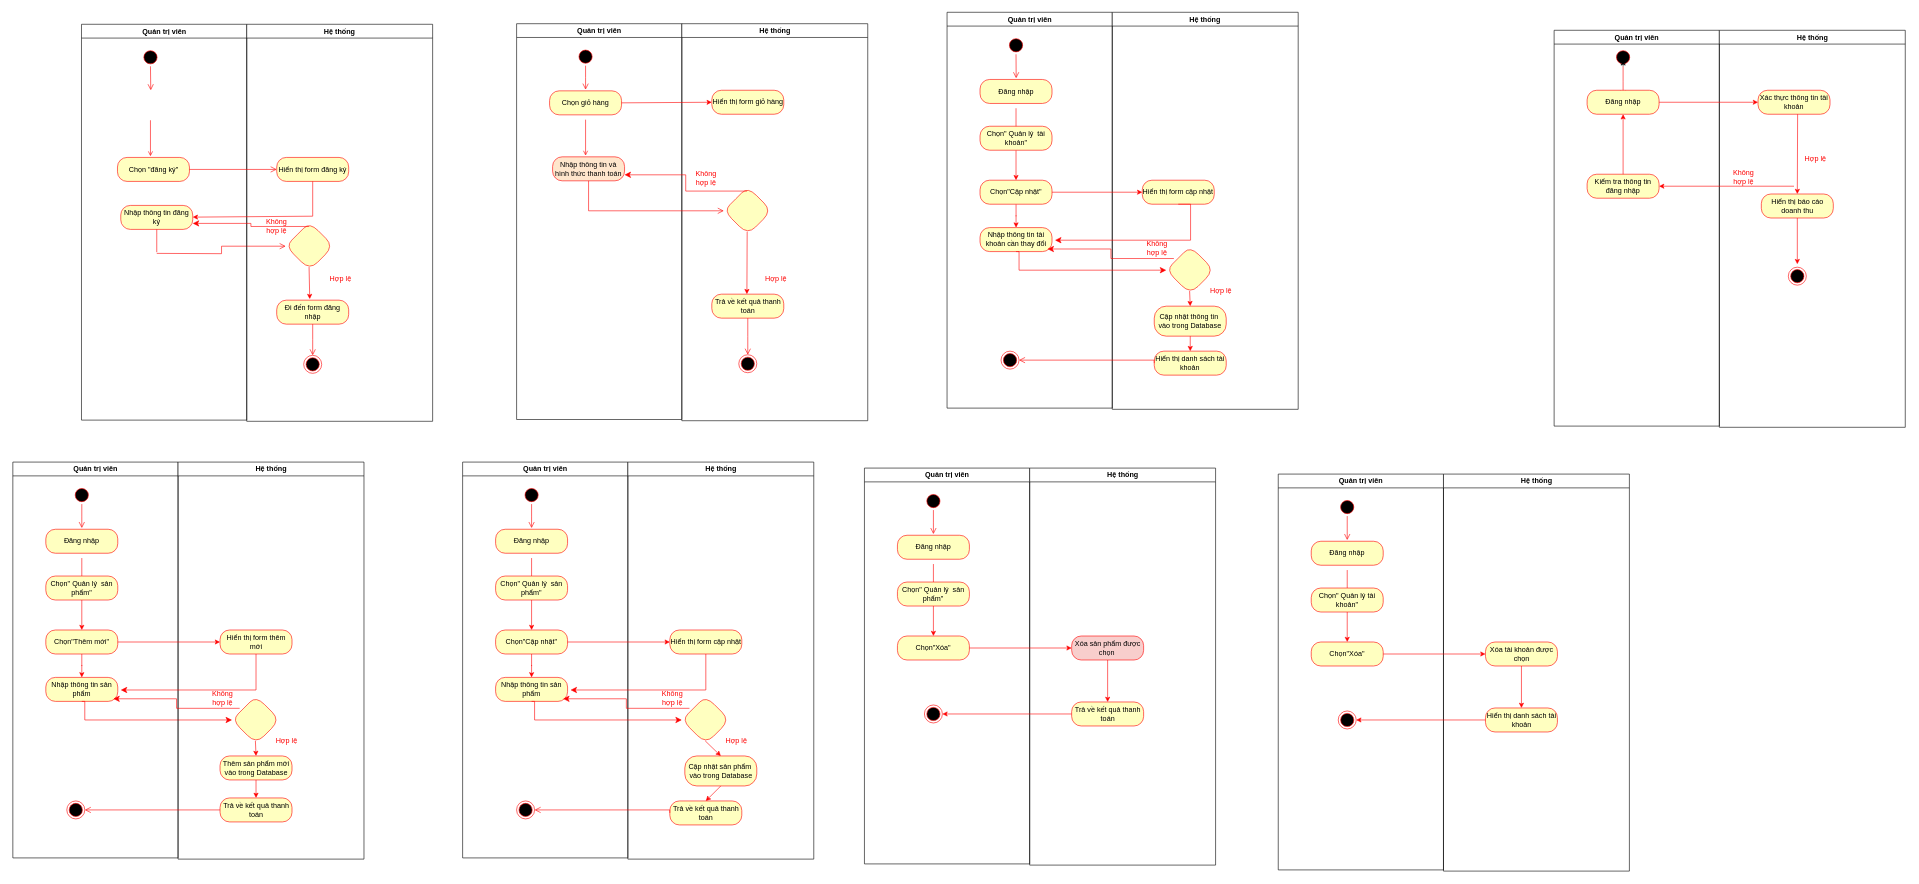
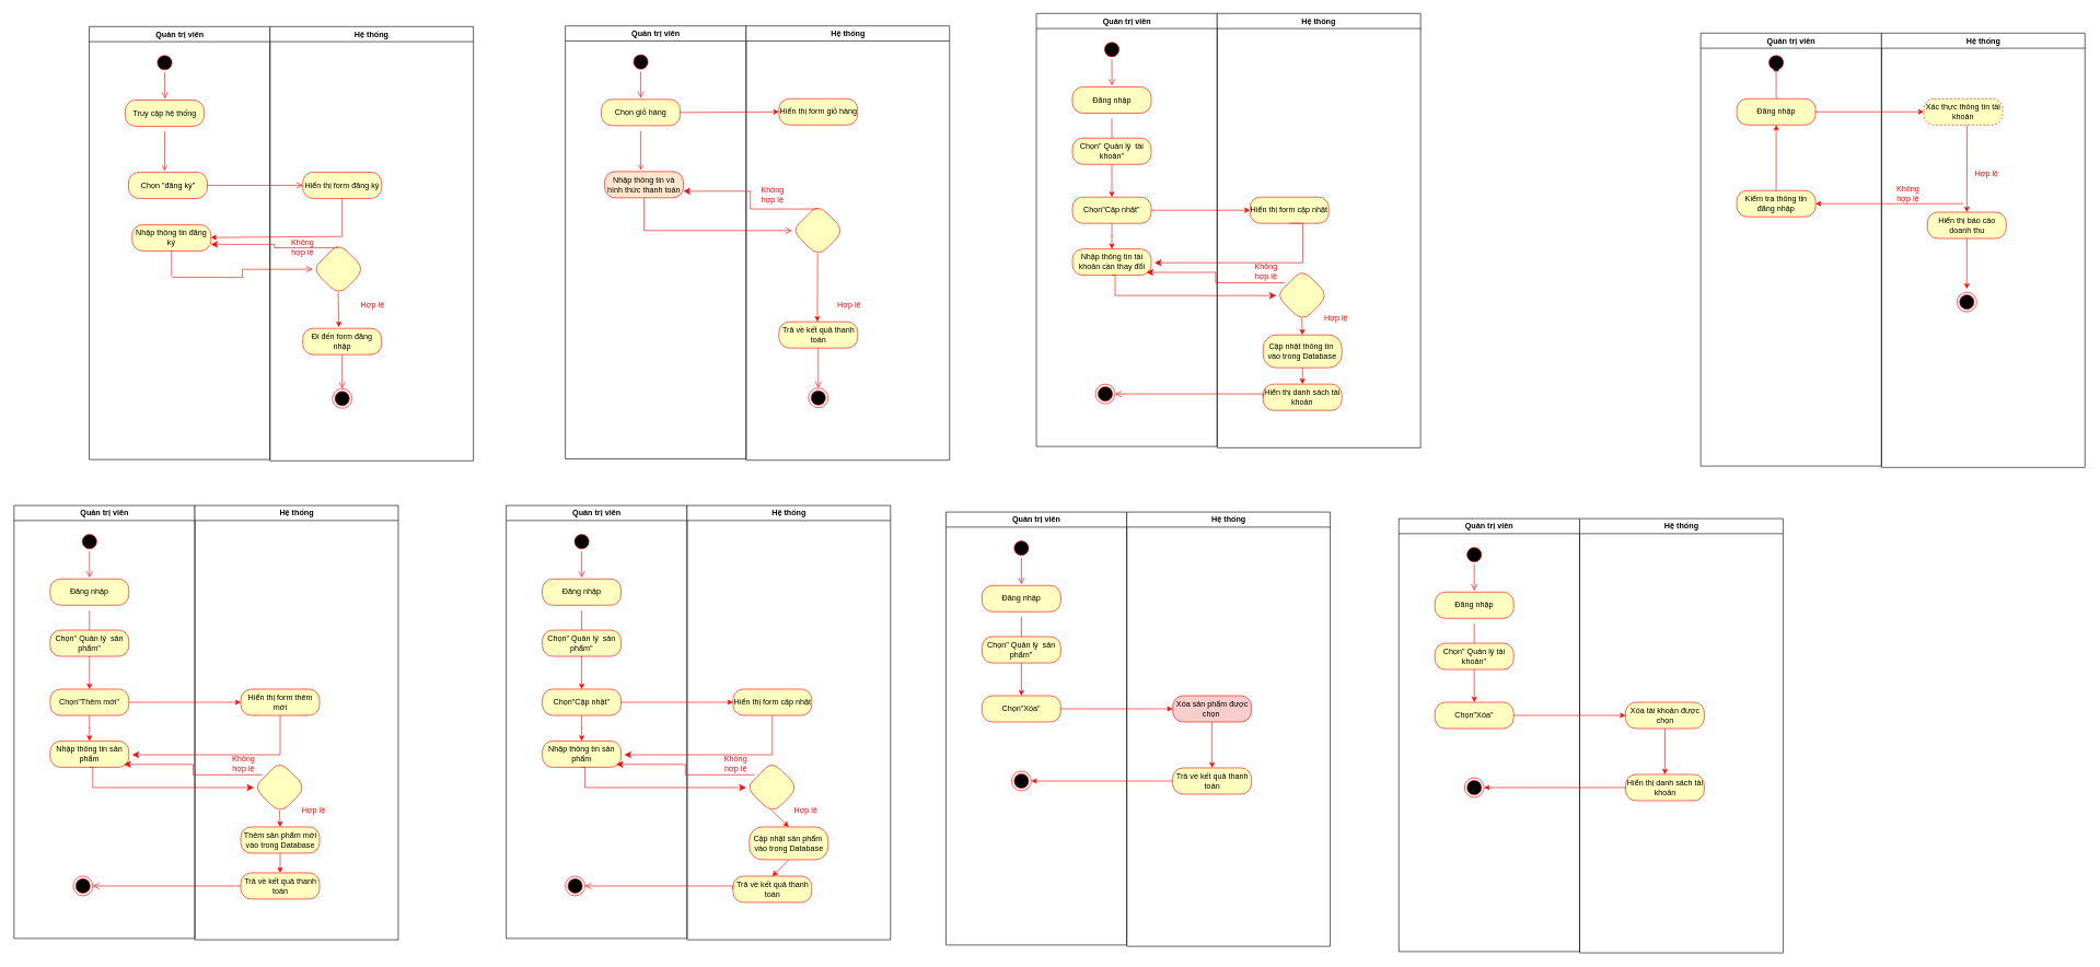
- <mxCell id="162" value="Xác thực thông tin tài khoản" style="rounded=1;whiteSpace=wrap;html=1;arcSize=40;fontColor=#000000;fillColor=#ffffc0;strokeColor=#ff0000;" parent="157" vertex="1"><mxGeometry x="64.5" y="100" width="120" height="40" as="geometry" /></mxCell>
+ <mxCell id="162" value="Xác thực thông tin tài khoản" style="rounded=1;whiteSpace=wrap;html=1;arcSize=40;fontColor=#000000;fillColor=#ffffc0;strokeColor=#ff0000;dashed=1;" parent="157" vertex="1"><mxGeometry x="64.5" y="100" width="120" height="40" as="geometry" /></mxCell>
+ <mxCell id="6" value="Truy cập hệ thống" style="rounded=1;whiteSpace=wrap;html=1;arcSize=40;fontColor=#000000;fillColor=#ffffc0;strokeColor=#ff0000;" parent="2" vertex="1"><mxGeometry x="55" y="112" width="120" height="40" as="geometry" /></mxCell>
